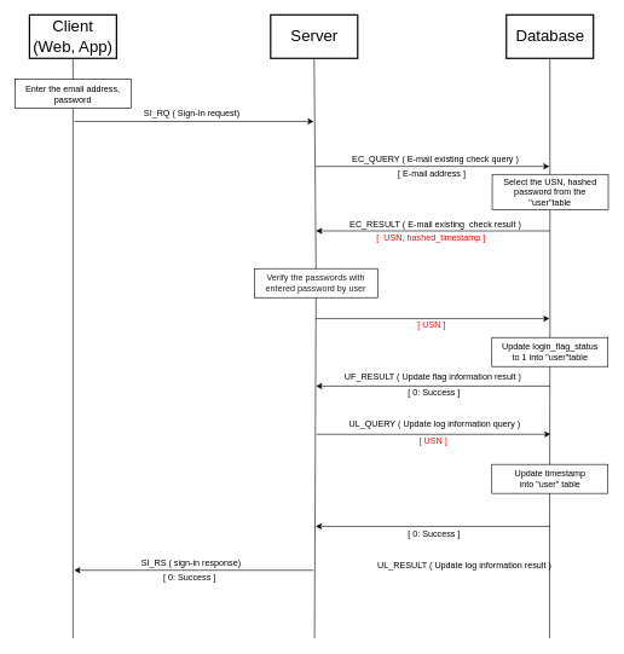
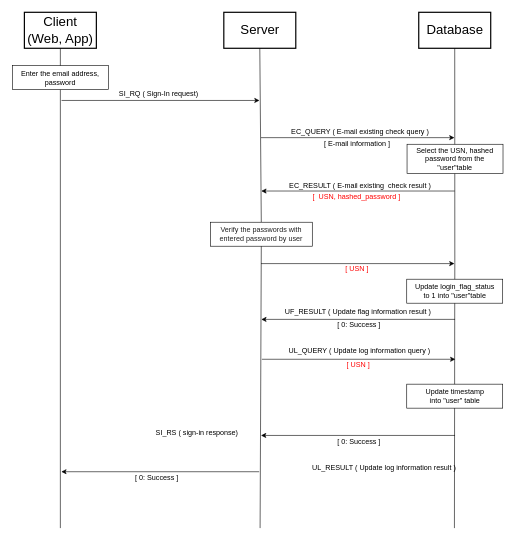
- <mxCell id="24" value="[ E-mail address ]" style="text;html=1;strokeColor=none;fillColor=none;align=center;verticalAlign=middle;whiteSpace=wrap;rounded=0;" parent="1" vertex="1"><mxGeometry x="495" y="229" width="200" height="20" as="geometry" /></mxCell>
+ <mxCell id="24" value="[ E-mail information ]" style="text;html=1;strokeColor=none;fillColor=none;align=center;verticalAlign=middle;whiteSpace=wrap;rounded=0;" parent="1" vertex="1"><mxGeometry x="495" y="229" width="200" height="20" as="geometry" /></mxCell>
- <mxCell id="26" value="[&amp;nbsp; USN, hashed_timestamp ]" style="text;html=1;strokeColor=none;fillColor=none;align=center;verticalAlign=middle;whiteSpace=wrap;rounded=0;fontColor=#FF0000;" parent="1" vertex="1"><mxGeometry x="490" y="318" width="208" height="20" as="geometry" /></mxCell>
+ <mxCell id="26" value="[&amp;nbsp; USN, hashed_password ]" style="text;html=1;strokeColor=none;fillColor=none;align=center;verticalAlign=middle;whiteSpace=wrap;rounded=0;fontColor=#FF0000;" parent="1" vertex="1"><mxGeometry x="490" y="318" width="208" height="20" as="geometry" /></mxCell>
- <mxCell id="28" value="&lt;span&gt;SI_RS ( sign-in response)&lt;/span&gt;" style="text;html=1;strokeColor=none;fillColor=none;align=center;verticalAlign=middle;whiteSpace=wrap;rounded=0;fontStyle=0" parent="1" vertex="1"><mxGeometry x="163" y="766" width="200" height="20" as="geometry" /></mxCell>
+ <mxCell id="28" value="&lt;span&gt;SI_RS ( sign-in response)&lt;/span&gt;" style="text;html=1;strokeColor=none;fillColor=none;align=center;verticalAlign=middle;whiteSpace=wrap;rounded=0;fontStyle=0" parent="1" vertex="1"><mxGeometry x="228" y="711" width="200" height="20" as="geometry" /></mxCell>
